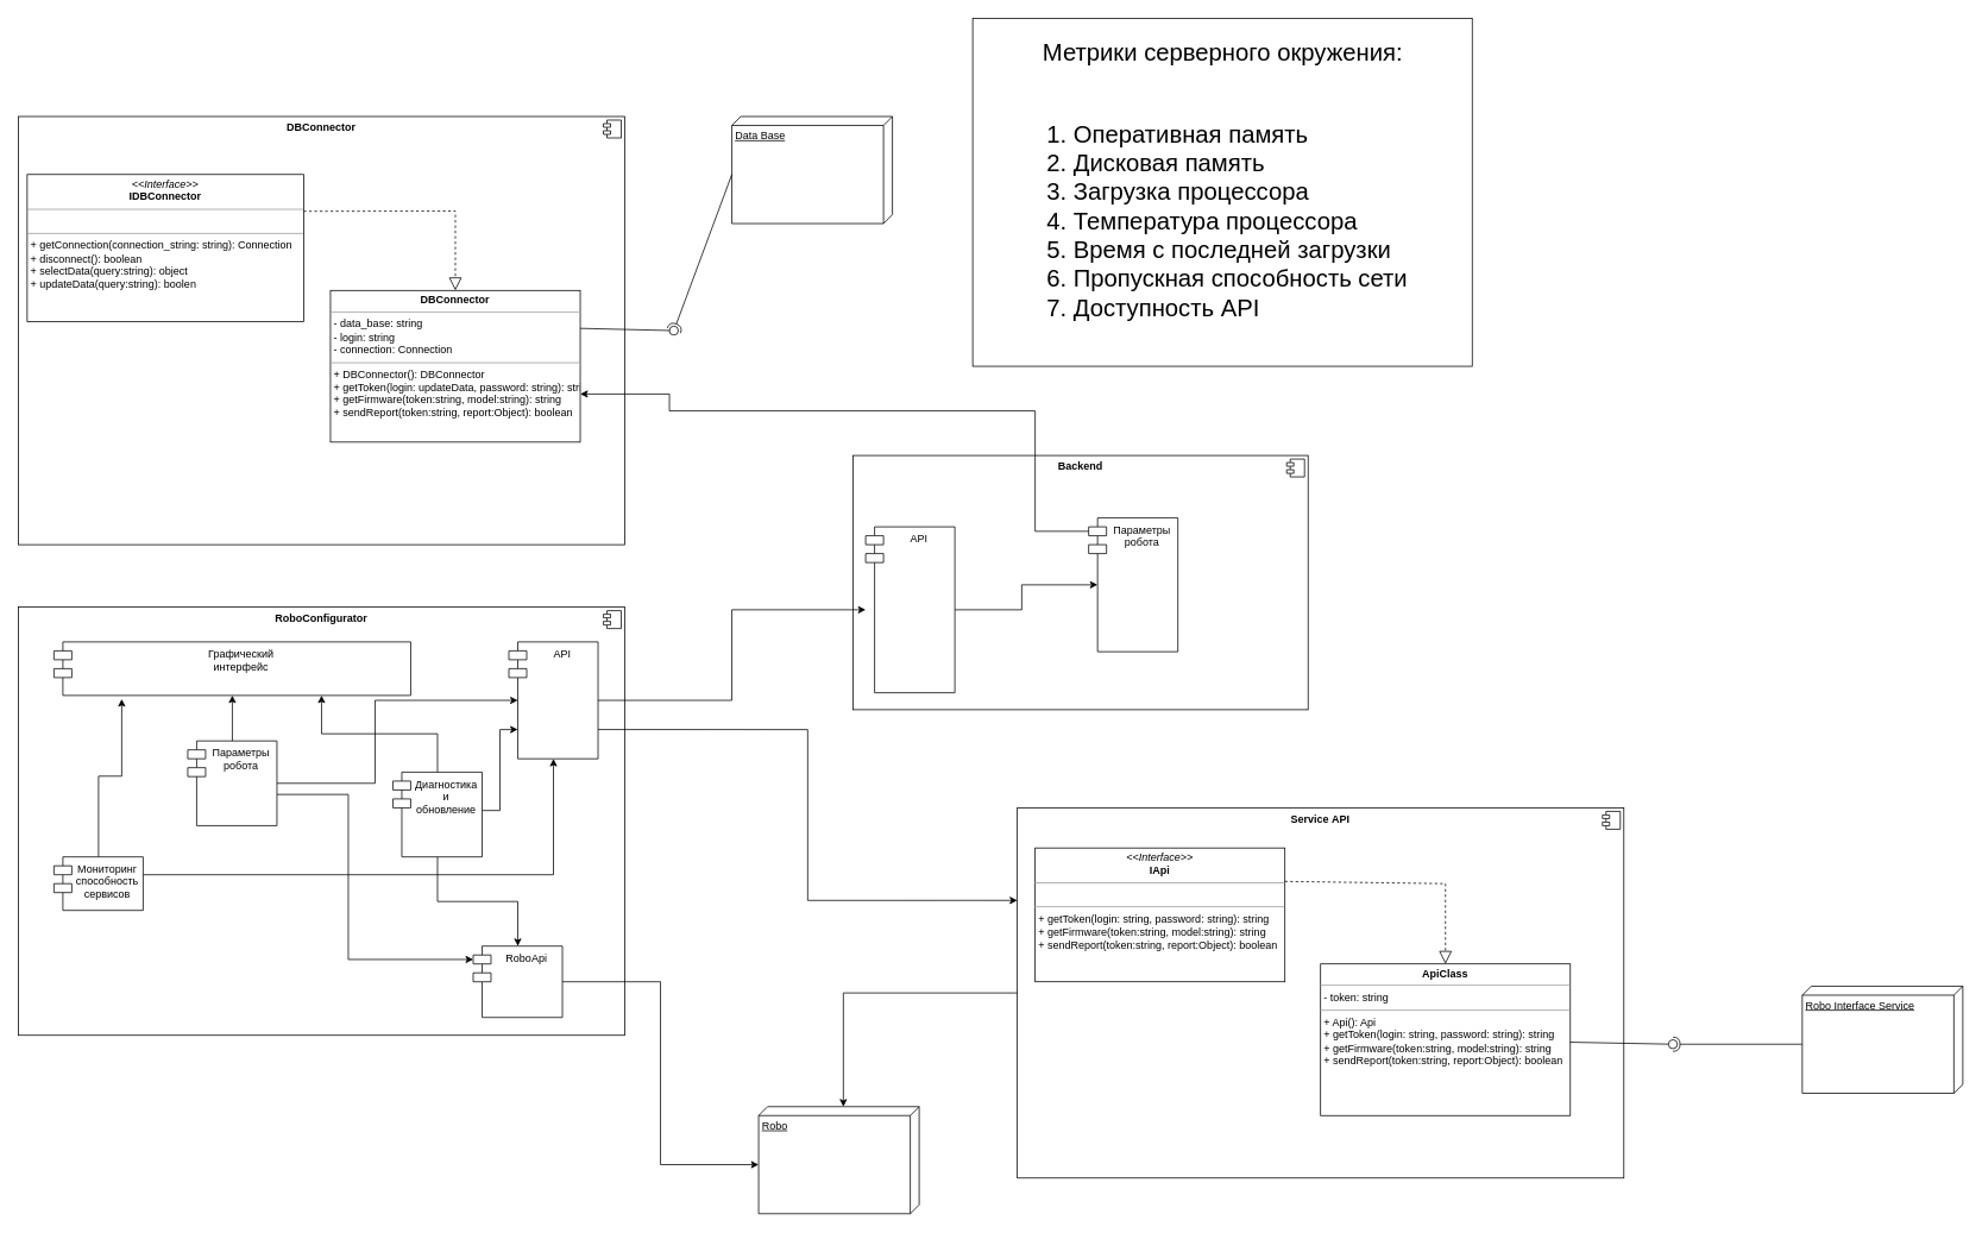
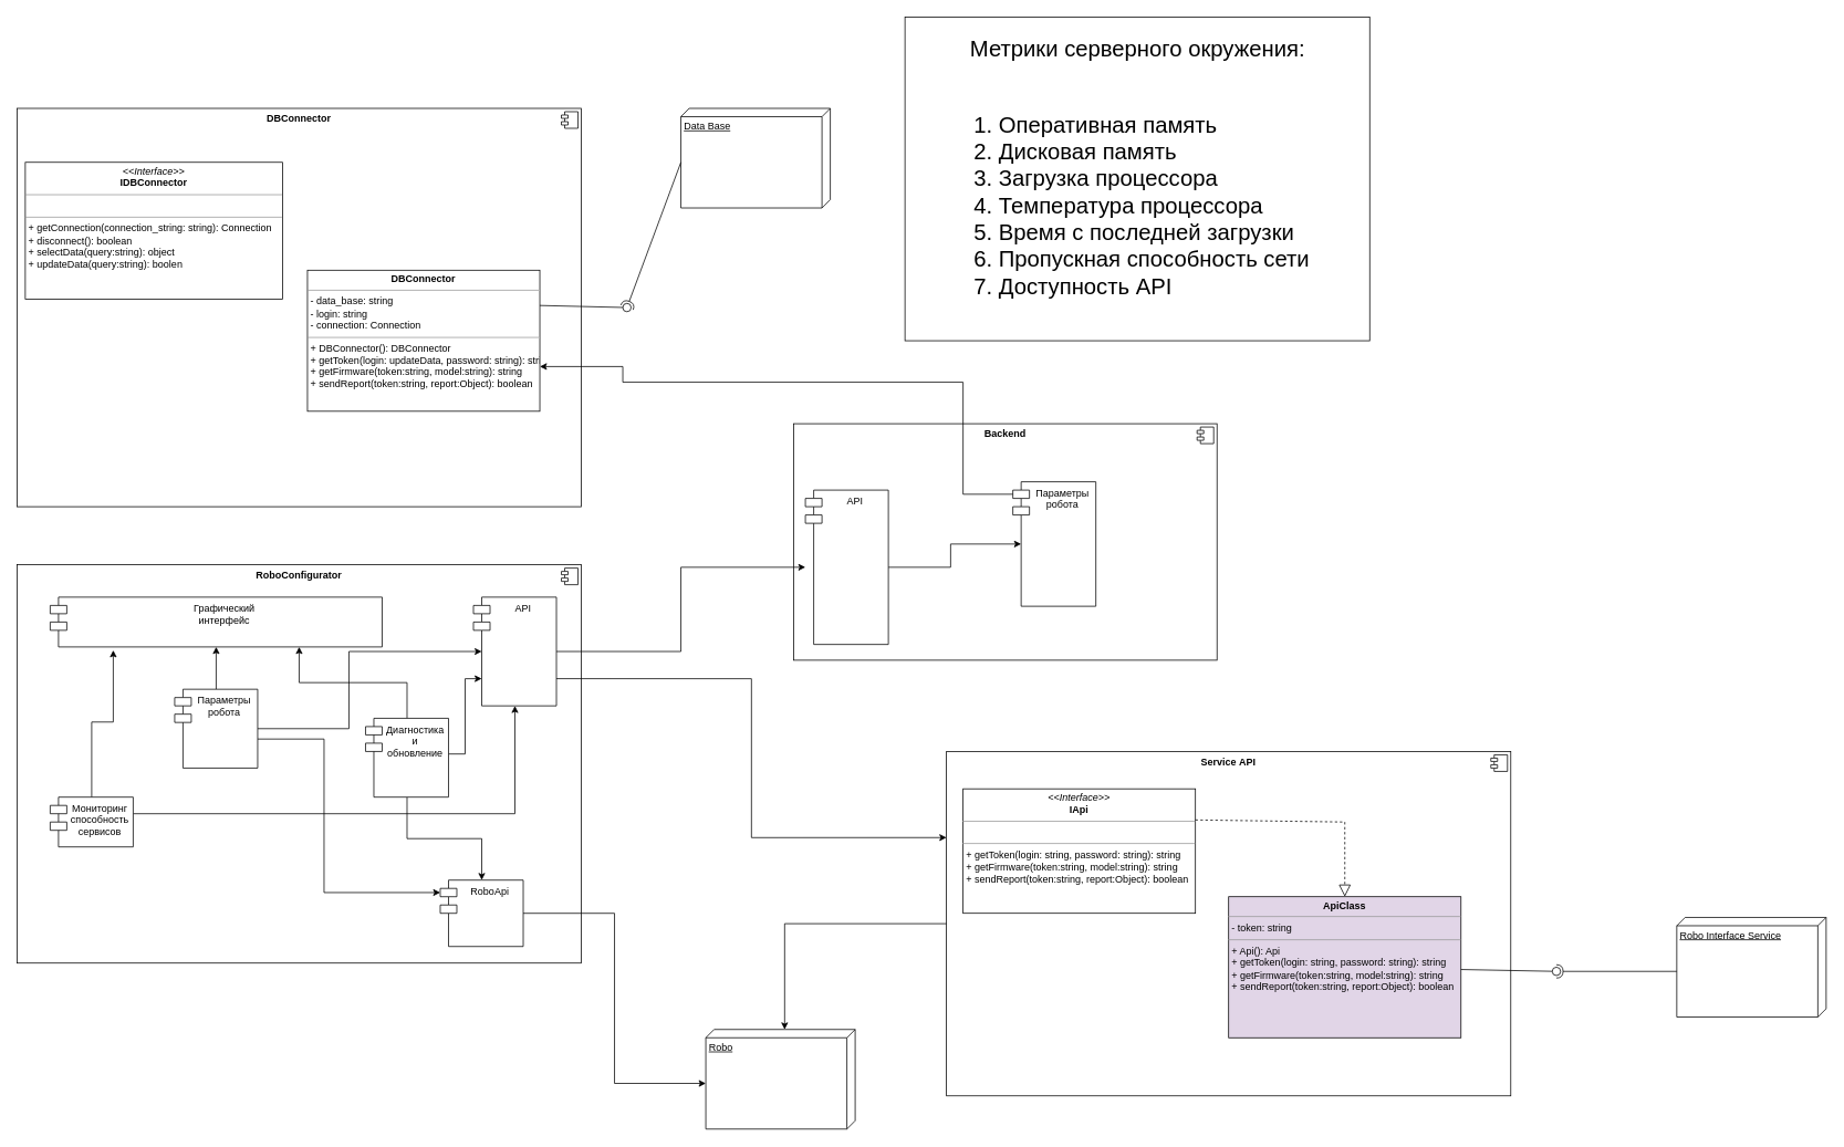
- <mxCell id="6" value="" style="endArrow=block;dashed=1;endFill=0;endSize=12;html=1;rounded=0;exitX=1;exitY=0.25;exitDx=0;exitDy=0;entryX=0.5;entryY=0;entryDx=0;entryDy=0;" edge="1" parent="1" source="4" target="5"><mxGeometry width="160" relative="1" as="geometry"><mxPoint x="510" y="320" as="sourcePoint" /><mxPoint x="670" y="320" as="targetPoint" /><Array as="points"><mxPoint x="510" y="236" /></Array></mxGeometry></mxCell>
- <mxCell id="34" value="&lt;p style=&quot;margin:0px;margin-top:4px;text-align:center;&quot;&gt;&lt;b&gt;ApiClass&lt;/b&gt;&lt;/p&gt;&lt;hr size=&quot;1&quot;&gt;&lt;p style=&quot;margin:0px;margin-left:4px;&quot;&gt;- token: string&lt;/p&gt;&lt;hr size=&quot;1&quot;&gt;&lt;p style=&quot;margin:0px;margin-left:4px;&quot;&gt;+ Api(): Api&lt;/p&gt;&lt;p style=&quot;border-color: var(--border-color); margin: 0px 0px 0px 4px;&quot;&gt;+ getToken(login: string, password: string): string&lt;/p&gt;&lt;p style=&quot;border-color: var(--border-color); margin: 0px 0px 0px 4px;&quot;&gt;+ getFirmware(token:string, model:string): string&lt;/p&gt;&lt;p style=&quot;border-color: var(--border-color); margin: 0px 0px 0px 4px;&quot;&gt;+ sendReport(token:string, report:Object): boolean&lt;/p&gt;" style="verticalAlign=top;align=left;overflow=fill;fontSize=12;fontFamily=Helvetica;html=1;" vertex="1" parent="29"><mxGeometry x="340" y="175" width="280" height="170" as="geometry" /></mxCell>
+ <mxCell id="34" value="&lt;p style=&quot;margin:0px;margin-top:4px;text-align:center;&quot;&gt;&lt;b&gt;ApiClass&lt;/b&gt;&lt;/p&gt;&lt;hr size=&quot;1&quot;&gt;&lt;p style=&quot;margin:0px;margin-left:4px;&quot;&gt;- token: string&lt;/p&gt;&lt;hr size=&quot;1&quot;&gt;&lt;p style=&quot;margin:0px;margin-left:4px;&quot;&gt;+ Api(): Api&lt;/p&gt;&lt;p style=&quot;border-color: var(--border-color); margin: 0px 0px 0px 4px;&quot;&gt;+ getToken(login: string, password: string): string&lt;/p&gt;&lt;p style=&quot;border-color: var(--border-color); margin: 0px 0px 0px 4px;&quot;&gt;+ getFirmware(token:string, model:string): string&lt;/p&gt;&lt;p style=&quot;border-color: var(--border-color); margin: 0px 0px 0px 4px;&quot;&gt;+ sendReport(token:string, report:Object): boolean&lt;/p&gt;" style="verticalAlign=top;align=left;overflow=fill;fontSize=12;fontFamily=Helvetica;html=1;fillColor=#e1d5e7;" vertex="1" parent="29"><mxGeometry x="340" y="175" width="280" height="170" as="geometry" /></mxCell>
